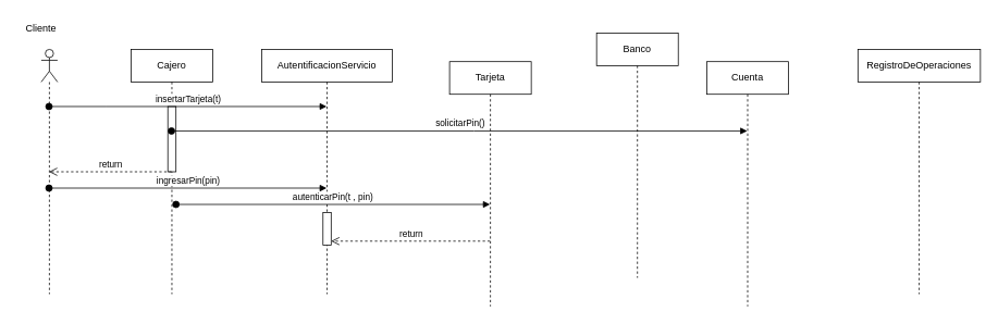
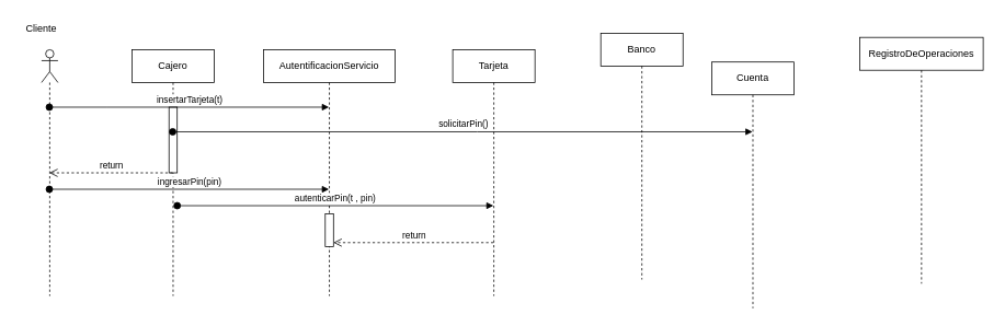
- <mxCell id="11" value="RegistroDeOperaciones" style="shape=umlLifeline;perimeter=lifelinePerimeter;whiteSpace=wrap;html=1;container=0;dropTarget=0;collapsible=0;recursiveResize=0;outlineConnect=0;portConstraint=eastwest;newEdgeStyle={&quot;edgeStyle&quot;:&quot;elbowEdgeStyle&quot;,&quot;elbow&quot;:&quot;vertical&quot;,&quot;curved&quot;:0,&quot;rounded&quot;:0};" vertex="1" parent="1"><mxGeometry x="1050" y="60" width="150" height="300" as="geometry" /></mxCell>
+ <mxCell id="11" value="RegistroDeOperaciones" style="shape=umlLifeline;perimeter=lifelinePerimeter;whiteSpace=wrap;html=1;container=0;dropTarget=0;collapsible=0;recursiveResize=0;outlineConnect=0;portConstraint=eastwest;newEdgeStyle={&quot;edgeStyle&quot;:&quot;elbowEdgeStyle&quot;,&quot;elbow&quot;:&quot;vertical&quot;,&quot;curved&quot;:0,&quot;rounded&quot;:0};" vertex="1" parent="1"><mxGeometry x="1045" y="45" width="150" height="300" as="geometry" /></mxCell>
- <mxCell id="8" value="Tarjeta" style="shape=umlLifeline;perimeter=lifelinePerimeter;whiteSpace=wrap;html=1;container=0;dropTarget=0;collapsible=0;recursiveResize=0;outlineConnect=0;portConstraint=eastwest;newEdgeStyle={&quot;edgeStyle&quot;:&quot;elbowEdgeStyle&quot;,&quot;elbow&quot;:&quot;vertical&quot;,&quot;curved&quot;:0,&quot;rounded&quot;:0};" vertex="1" parent="1"><mxGeometry x="550" y="75" width="100" height="300" as="geometry" /></mxCell>
+ <mxCell id="8" value="Tarjeta" style="shape=umlLifeline;perimeter=lifelinePerimeter;whiteSpace=wrap;html=1;container=0;dropTarget=0;collapsible=0;recursiveResize=0;outlineConnect=0;portConstraint=eastwest;newEdgeStyle={&quot;edgeStyle&quot;:&quot;elbowEdgeStyle&quot;,&quot;elbow&quot;:&quot;vertical&quot;,&quot;curved&quot;:0,&quot;rounded&quot;:0};" vertex="1" parent="1"><mxGeometry x="550" y="60" width="100" height="300" as="geometry" /></mxCell>
